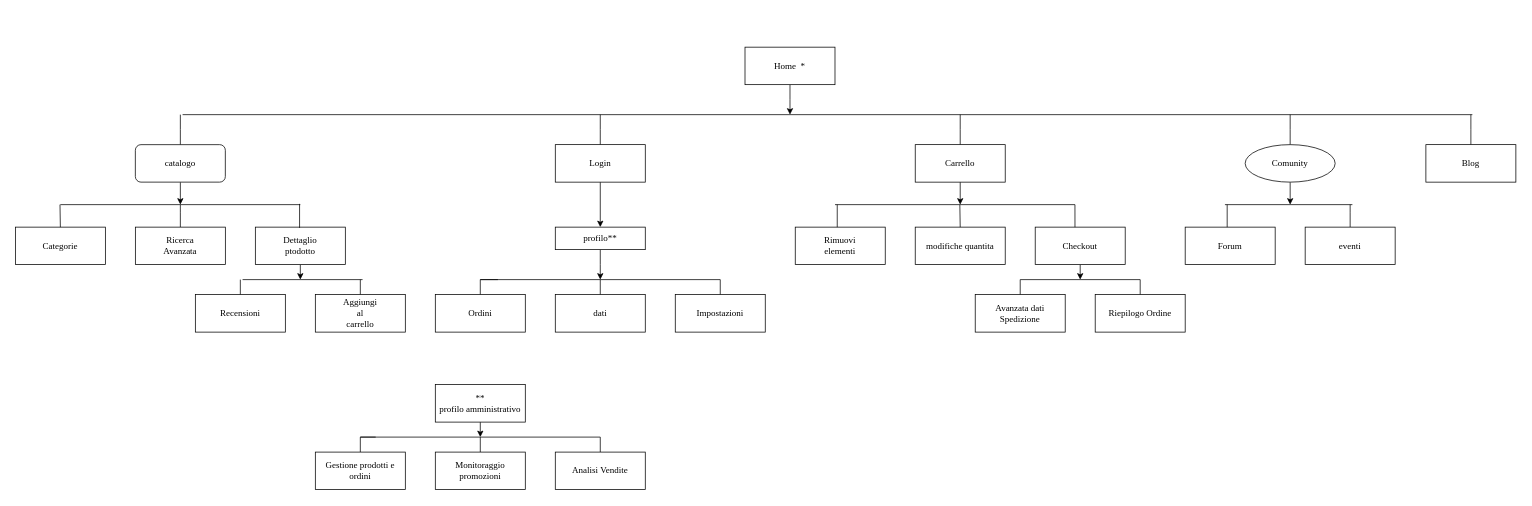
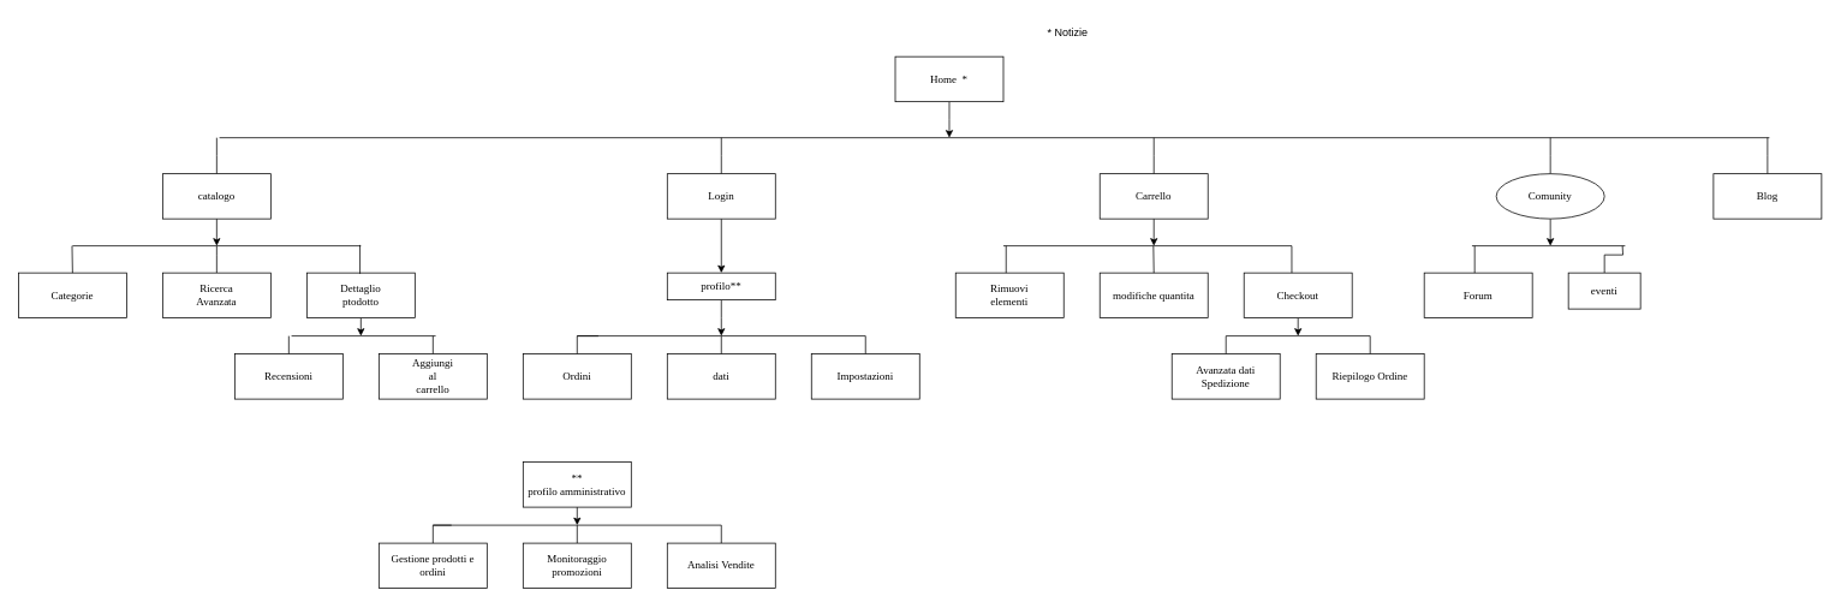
+ <mxCell id="68" value="&lt;div&gt;* Notizie&lt;/div&gt;" style="text;html=1;align=center;verticalAlign=middle;resizable=0;points=[];autosize=1;strokeColor=none;fillColor=none;" parent="1" vertex="1"><mxGeometry x="1149" y="20" width="70" height="30" as="geometry" /></mxCell>
- <mxCell id="6" value="catalogo" style="whiteSpace=wrap;html=1;shadow=0;comic=0;labelBackgroundColor=none;strokeWidth=1;fontFamily=Verdana;fontSize=12;align=center;rounded=1;" parent="1" vertex="1"><mxGeometry x="180" y="192" width="120" height="50" as="geometry" /></mxCell>
+ <mxCell id="6" value="catalogo" style="whiteSpace=wrap;html=1;rounded=0;shadow=0;comic=0;labelBackgroundColor=none;strokeWidth=1;fontFamily=Verdana;fontSize=12;align=center;" parent="1" vertex="1"><mxGeometry x="180" y="192" width="120" height="50" as="geometry" /></mxCell>
- <mxCell id="31" value="eventi" style="whiteSpace=wrap;html=1;rounded=0;shadow=0;comic=0;labelBackgroundColor=none;strokeWidth=1;fontFamily=Verdana;fontSize=12;align=center;" parent="1" vertex="1"><mxGeometry x="1740" y="302" width="120" height="50" as="geometry" /></mxCell>
+ <mxCell id="31" value="eventi" style="whiteSpace=wrap;html=1;rounded=0;shadow=0;comic=0;labelBackgroundColor=none;strokeWidth=1;fontFamily=Verdana;fontSize=12;align=center;" parent="1" vertex="1"><mxGeometry x="1740" y="302" width="80" height="40" as="geometry" /></mxCell>
